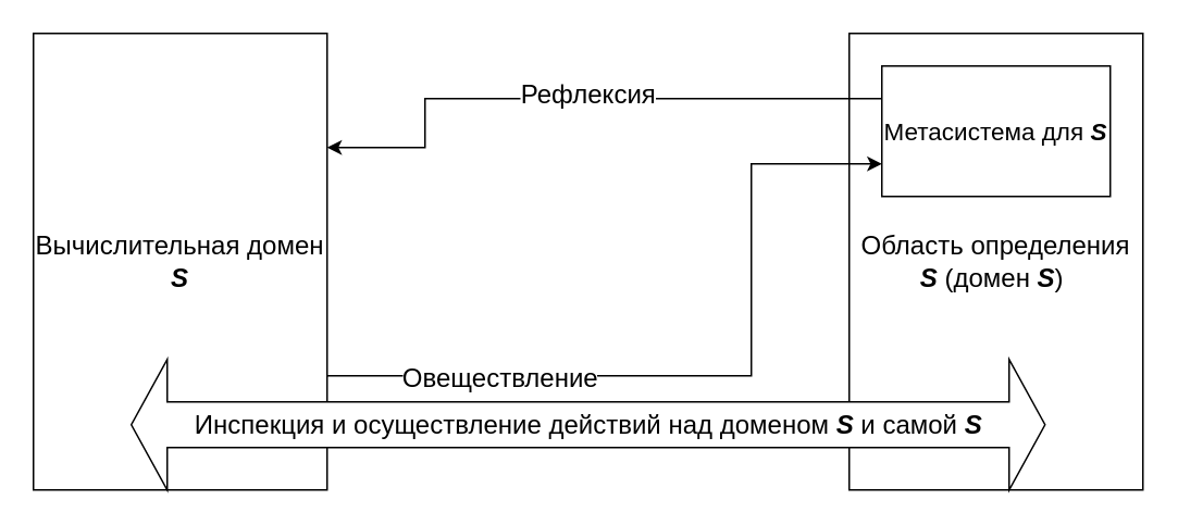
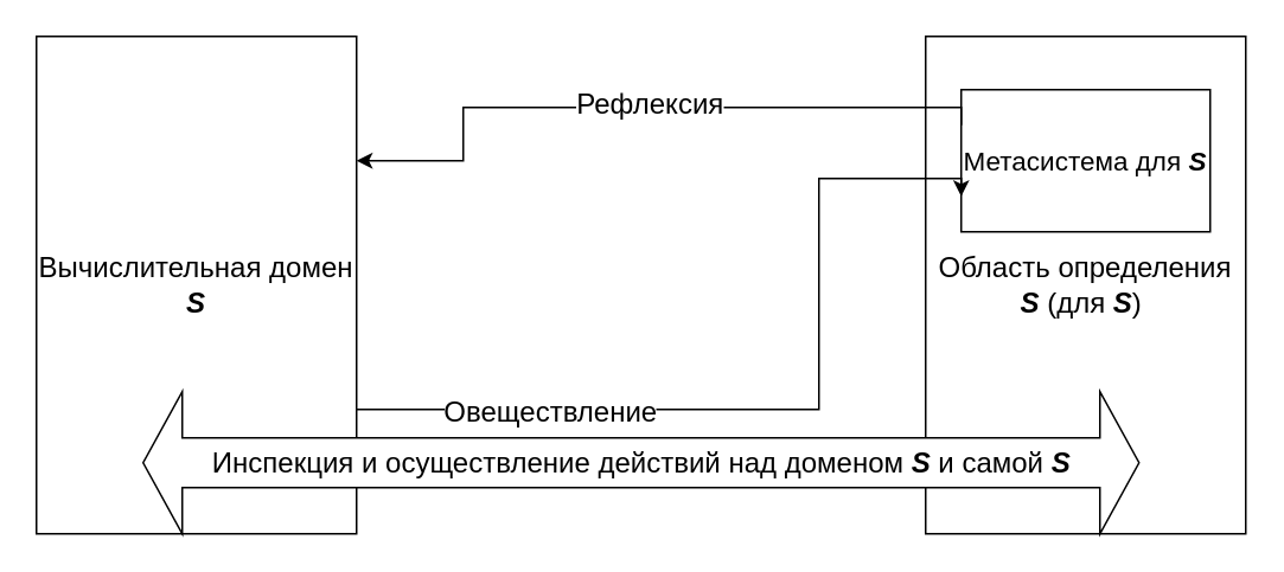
- <mxCell id="4" value="&lt;font style=&quot;font-size: 15px;&quot;&gt;Метасистема для &lt;b&gt;&lt;i&gt;S&lt;/i&gt;&lt;/b&gt;&lt;/font&gt;" style="rounded=0;whiteSpace=wrap;html=1;" vertex="1" parent="1"><mxGeometry x="540" y="40" width="140" height="80" as="geometry" /></mxCell>
+ <mxCell id="4" value="&lt;font style=&quot;font-size: 15px;&quot;&gt;Метасистема для &lt;b&gt;&lt;i&gt;S&lt;/i&gt;&lt;/b&gt;&lt;/font&gt;" style="rounded=0;whiteSpace=wrap;html=1;" vertex="1" parent="1"><mxGeometry x="540" y="50" width="140" height="80" as="geometry" /></mxCell>
- <mxCell id="3" value="&lt;font style=&quot;font-size: 16px;&quot;&gt;Область определения &lt;i&gt;&lt;b&gt;S&lt;/b&gt;&lt;/i&gt; (домен &lt;b&gt;&lt;i&gt;S&lt;/i&gt;&lt;/b&gt;)&amp;nbsp;&lt;/font&gt;" style="rounded=0;whiteSpace=wrap;html=1;" vertex="1" parent="1"><mxGeometry x="520" y="20" width="180" height="280" as="geometry" /></mxCell>
+ <mxCell id="3" value="&lt;font style=&quot;font-size: 16px;&quot;&gt;Область определения &lt;i&gt;&lt;b&gt;S&lt;/b&gt;&lt;/i&gt; (для &lt;b&gt;&lt;i&gt;S&lt;/i&gt;&lt;/b&gt;)&amp;nbsp;&lt;/font&gt;" style="rounded=0;whiteSpace=wrap;html=1;" vertex="1" parent="1"><mxGeometry x="520" y="20" width="180" height="280" as="geometry" /></mxCell>
